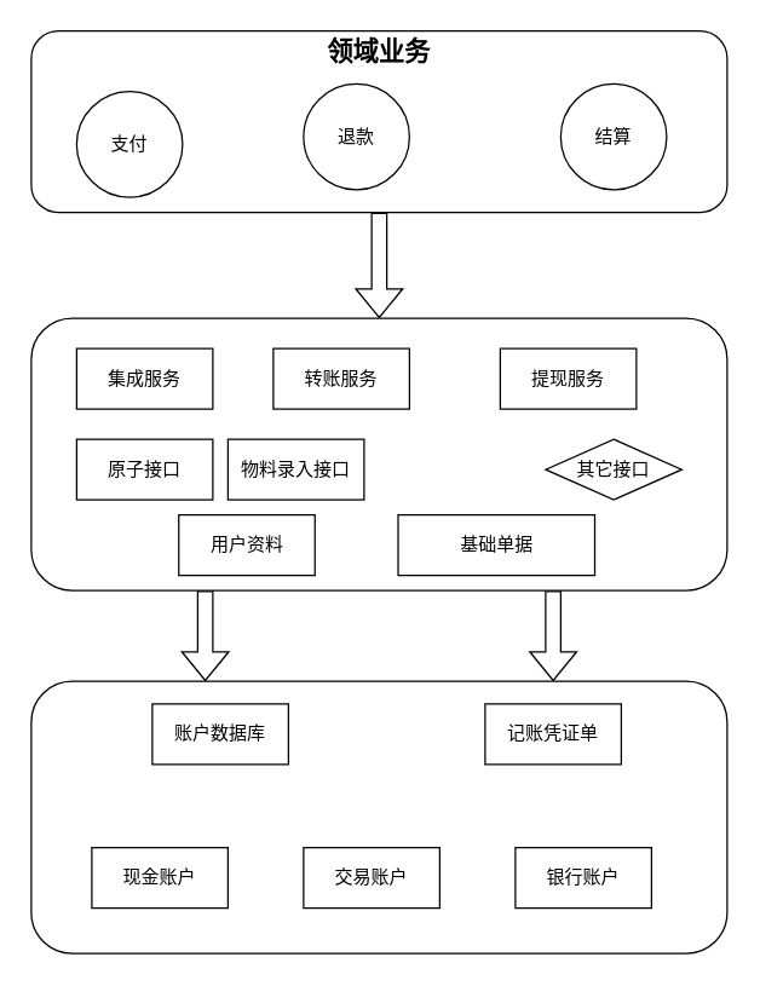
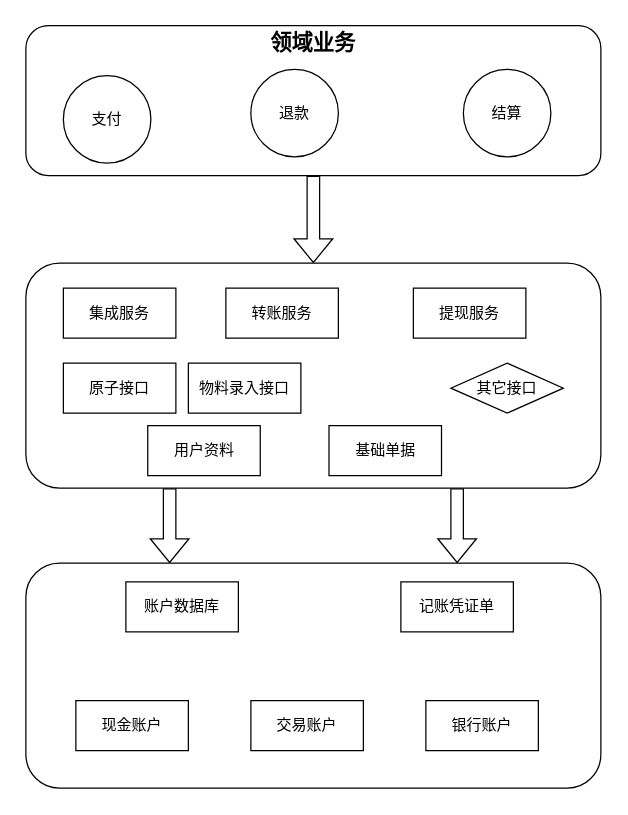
- <mxCell id="17" value="基础单据" style="rounded=0;whiteSpace=wrap;html=1;" vertex="1" parent="1"><mxGeometry x="262.5" y="340" width="130" height="40" as="geometry" /></mxCell>
+ <mxCell id="17" value="基础单据" style="rounded=0;whiteSpace=wrap;html=1;" vertex="1" parent="1"><mxGeometry x="262.5" y="340" width="90" height="40" as="geometry" /></mxCell>
